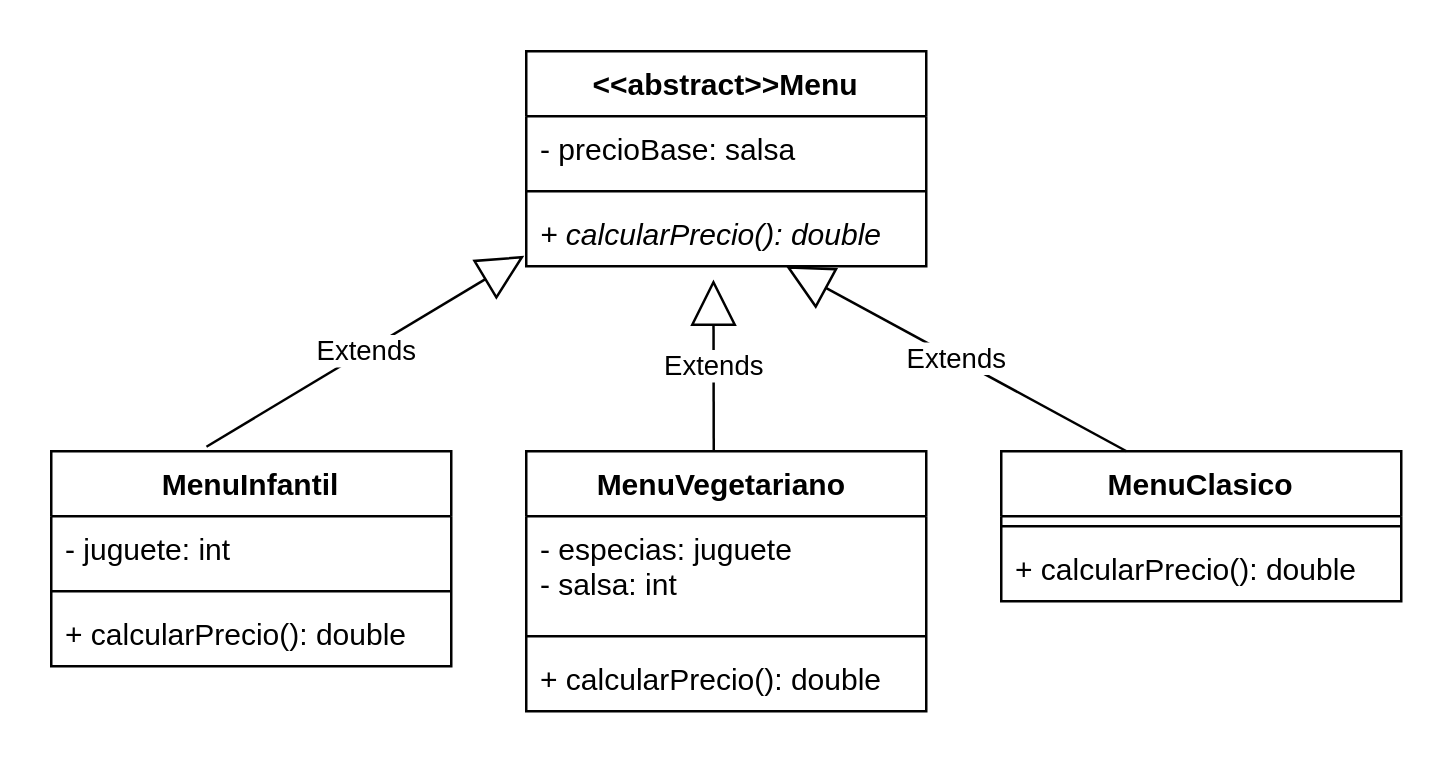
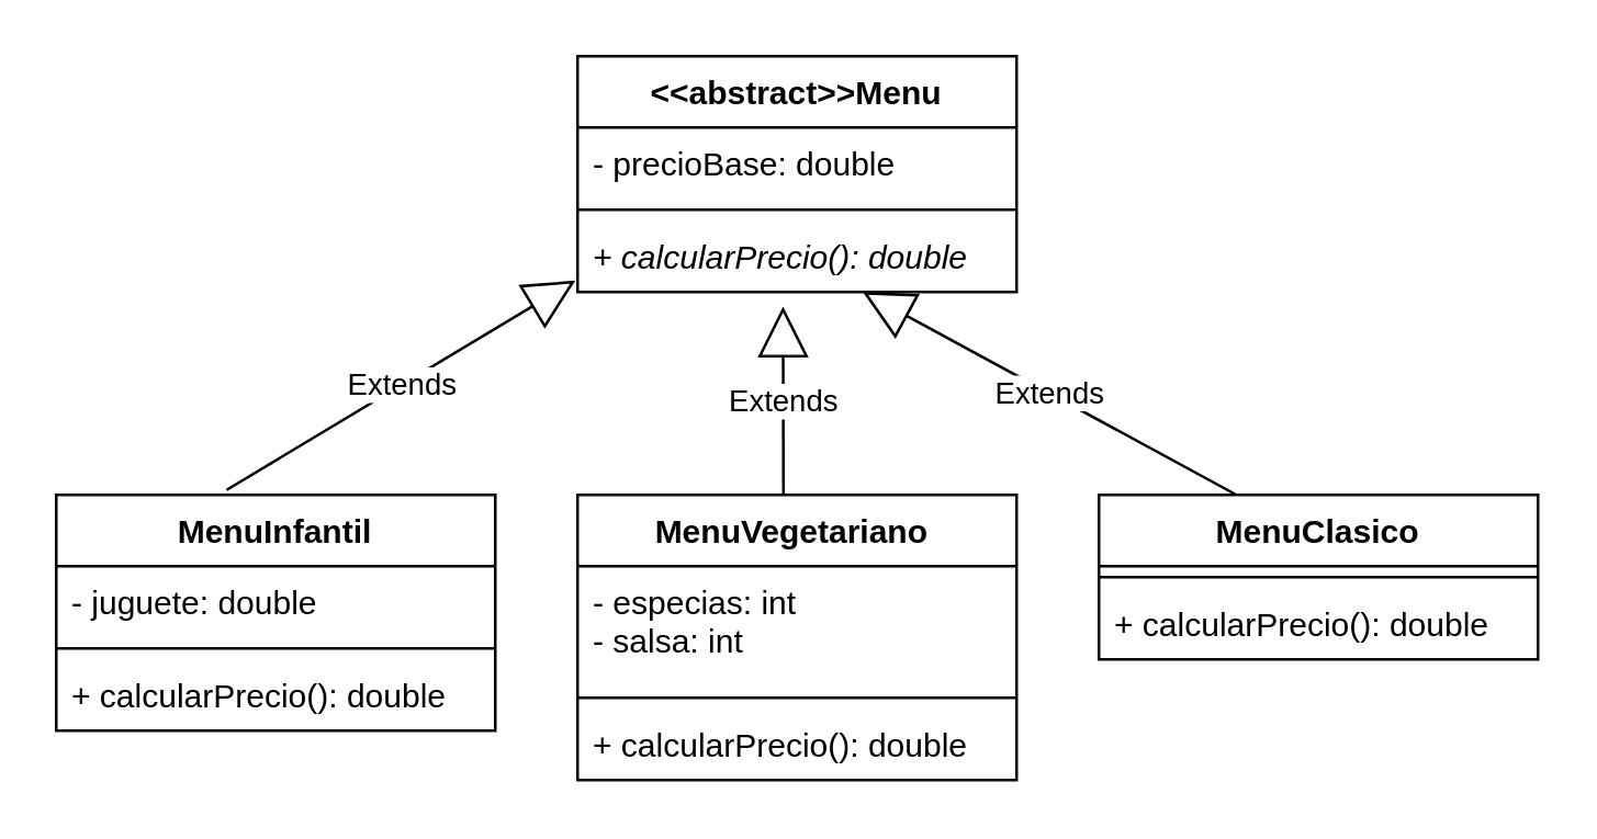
- <mxCell id="3" value="- precioBase: salsa" style="text;strokeColor=none;fillColor=none;align=left;verticalAlign=top;spacingLeft=4;spacingRight=4;overflow=hidden;rotatable=0;points=[[0,0.5],[1,0.5]];portConstraint=eastwest;" vertex="1" parent="2"><mxGeometry y="26" width="160" height="26" as="geometry" /></mxCell>
+ <mxCell id="3" value="- precioBase: double" style="text;strokeColor=none;fillColor=none;align=left;verticalAlign=top;spacingLeft=4;spacingRight=4;overflow=hidden;rotatable=0;points=[[0,0.5],[1,0.5]];portConstraint=eastwest;" vertex="1" parent="2"><mxGeometry y="26" width="160" height="26" as="geometry" /></mxCell>
- <mxCell id="7" value="- juguete: int" style="text;strokeColor=none;fillColor=none;align=left;verticalAlign=top;spacingLeft=4;spacingRight=4;overflow=hidden;rotatable=0;points=[[0,0.5],[1,0.5]];portConstraint=eastwest;" vertex="1" parent="6"><mxGeometry y="26" width="160" height="26" as="geometry" /></mxCell>
+ <mxCell id="7" value="- juguete: double" style="text;strokeColor=none;fillColor=none;align=left;verticalAlign=top;spacingLeft=4;spacingRight=4;overflow=hidden;rotatable=0;points=[[0,0.5],[1,0.5]];portConstraint=eastwest;" vertex="1" parent="6"><mxGeometry y="26" width="160" height="26" as="geometry" /></mxCell>
- <mxCell id="11" value="- especias: juguete&#10;- salsa: int" style="text;strokeColor=none;fillColor=none;align=left;verticalAlign=top;spacingLeft=4;spacingRight=4;overflow=hidden;rotatable=0;points=[[0,0.5],[1,0.5]];portConstraint=eastwest;" vertex="1" parent="10"><mxGeometry y="26" width="160" height="44" as="geometry" /></mxCell>
+ <mxCell id="11" value="- especias: int&#10;- salsa: int" style="text;strokeColor=none;fillColor=none;align=left;verticalAlign=top;spacingLeft=4;spacingRight=4;overflow=hidden;rotatable=0;points=[[0,0.5],[1,0.5]];portConstraint=eastwest;" vertex="1" parent="10"><mxGeometry y="26" width="160" height="44" as="geometry" /></mxCell>
